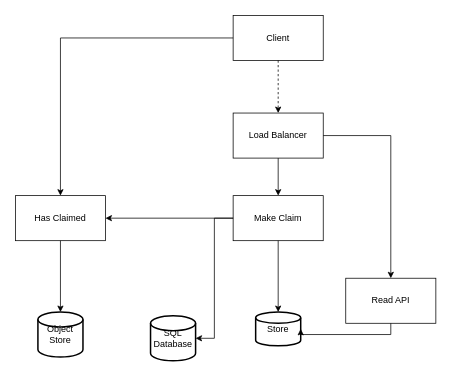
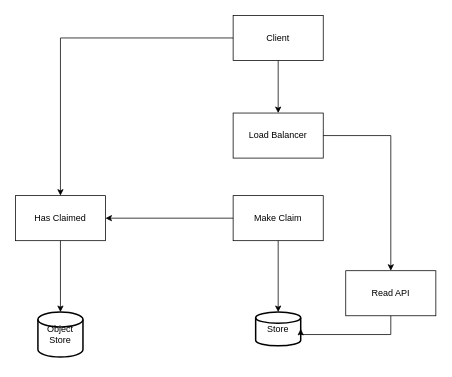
- <mxCell id="2" style="edgeStyle=orthogonalEdgeStyle;rounded=0;orthogonalLoop=1;jettySize=auto;html=1;dashed=1;" parent="1" source="4" target="17" edge="1"><mxGeometry relative="1" as="geometry" /></mxCell>
+ <mxCell id="2" style="edgeStyle=orthogonalEdgeStyle;rounded=0;orthogonalLoop=1;jettySize=auto;html=1;" parent="1" source="4" target="17" edge="1"><mxGeometry relative="1" as="geometry" /></mxCell>
- <mxCell id="15" style="edgeStyle=orthogonalEdgeStyle;rounded=0;orthogonalLoop=1;jettySize=auto;html=1;entryX=0.5;entryY=0;entryDx=0;entryDy=0;" parent="1" source="17" target="11" edge="1"><mxGeometry relative="1" as="geometry" /></mxCell>
- <mxCell id="10" style="edgeStyle=orthogonalEdgeStyle;rounded=0;orthogonalLoop=1;jettySize=auto;html=1;entryX=1;entryY=0.5;entryDx=0;entryDy=0;entryPerimeter=0;" parent="1" source="11" target="18" edge="1"><mxGeometry relative="1" as="geometry" /></mxCell>
- <mxCell id="14" value="Read API" style="rounded=0;whiteSpace=wrap;html=1;fillColor=none;" parent="1" vertex="1"><mxGeometry x="460" y="370" width="120" height="60" as="geometry" /></mxCell>
+ <mxCell id="14" value="Read API" style="rounded=0;whiteSpace=wrap;html=1;fillColor=none;" parent="1" vertex="1"><mxGeometry x="460" y="360" width="120" height="60" as="geometry" /></mxCell>
- <mxCell id="18" value="SQL Database" style="strokeWidth=2;html=1;shape=mxgraph.flowchart.database;whiteSpace=wrap;fillColor=none;" parent="1" vertex="1"><mxGeometry x="200" y="420" width="60" height="60" as="geometry" /></mxCell>
